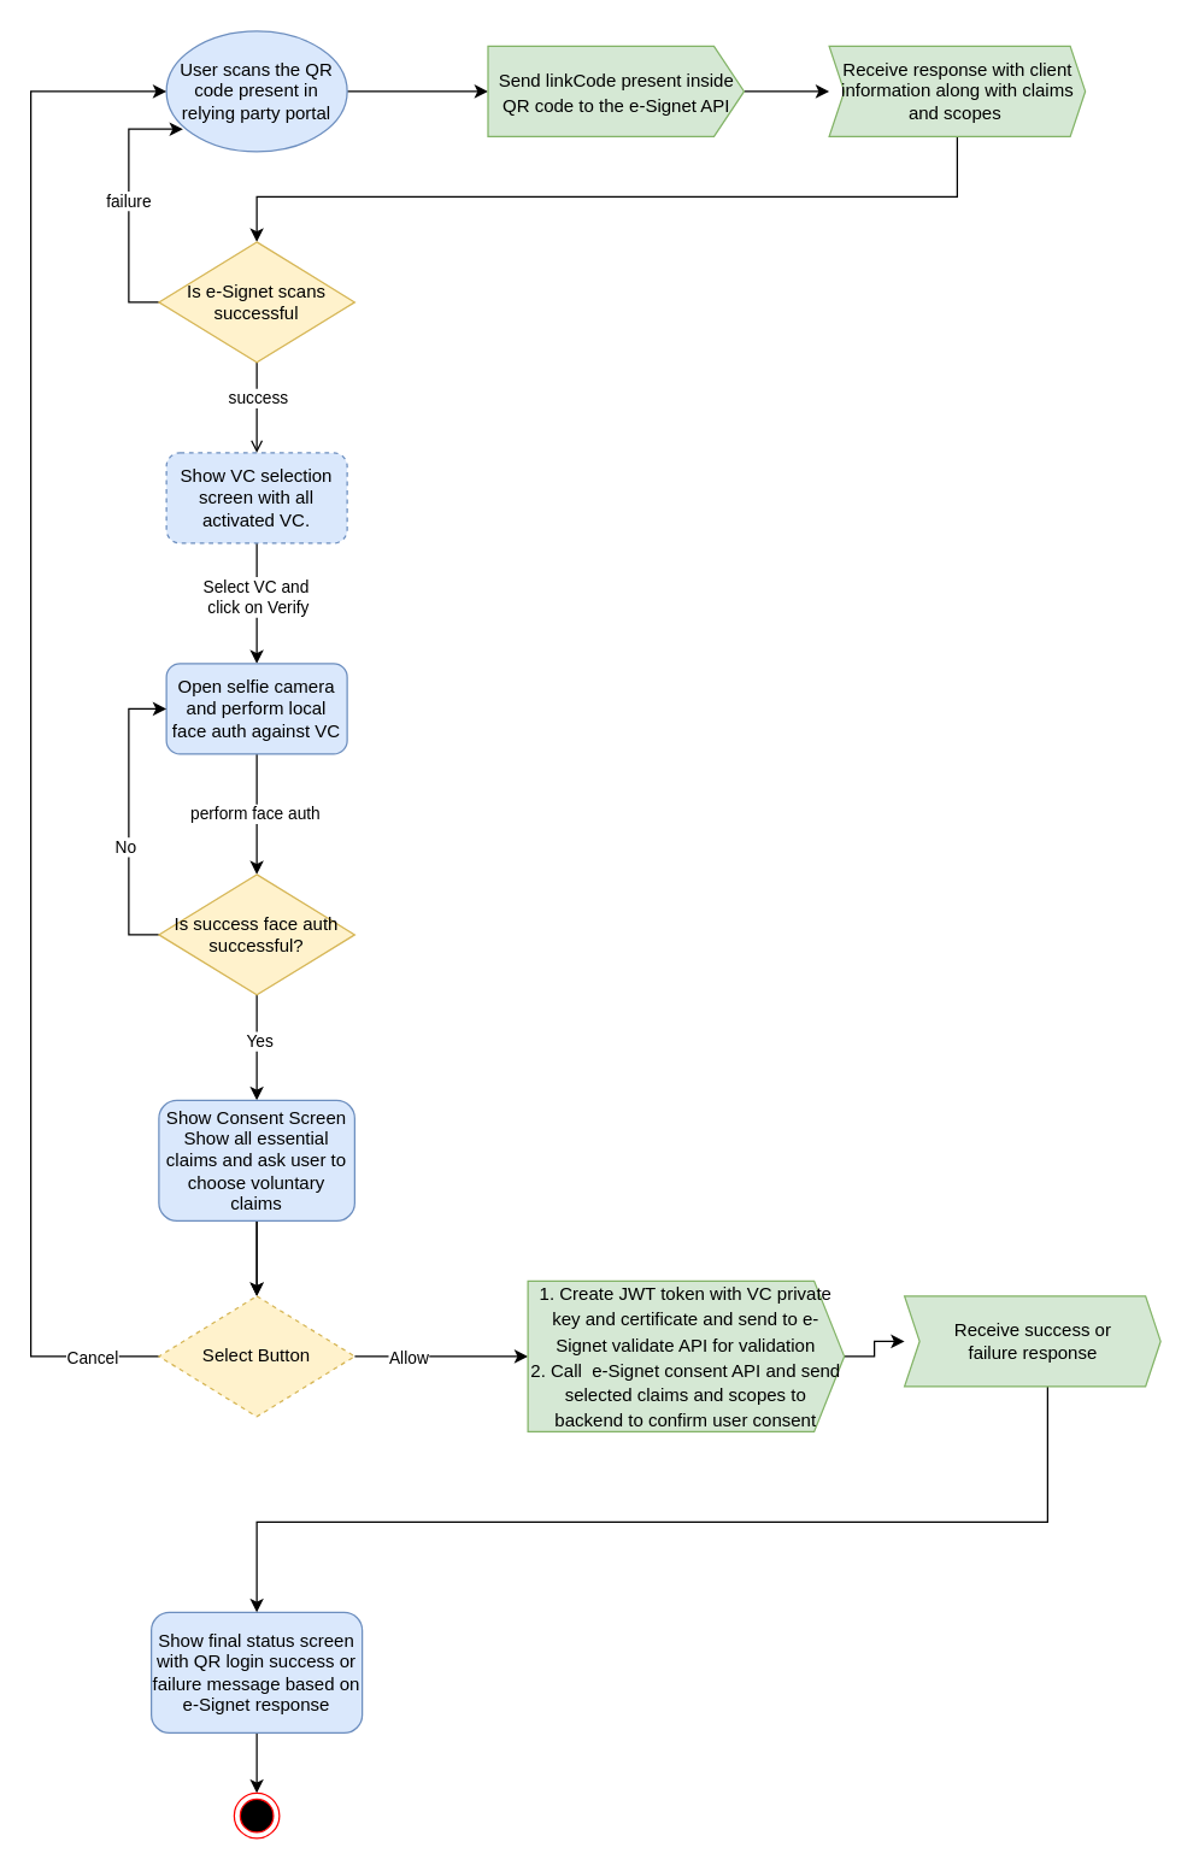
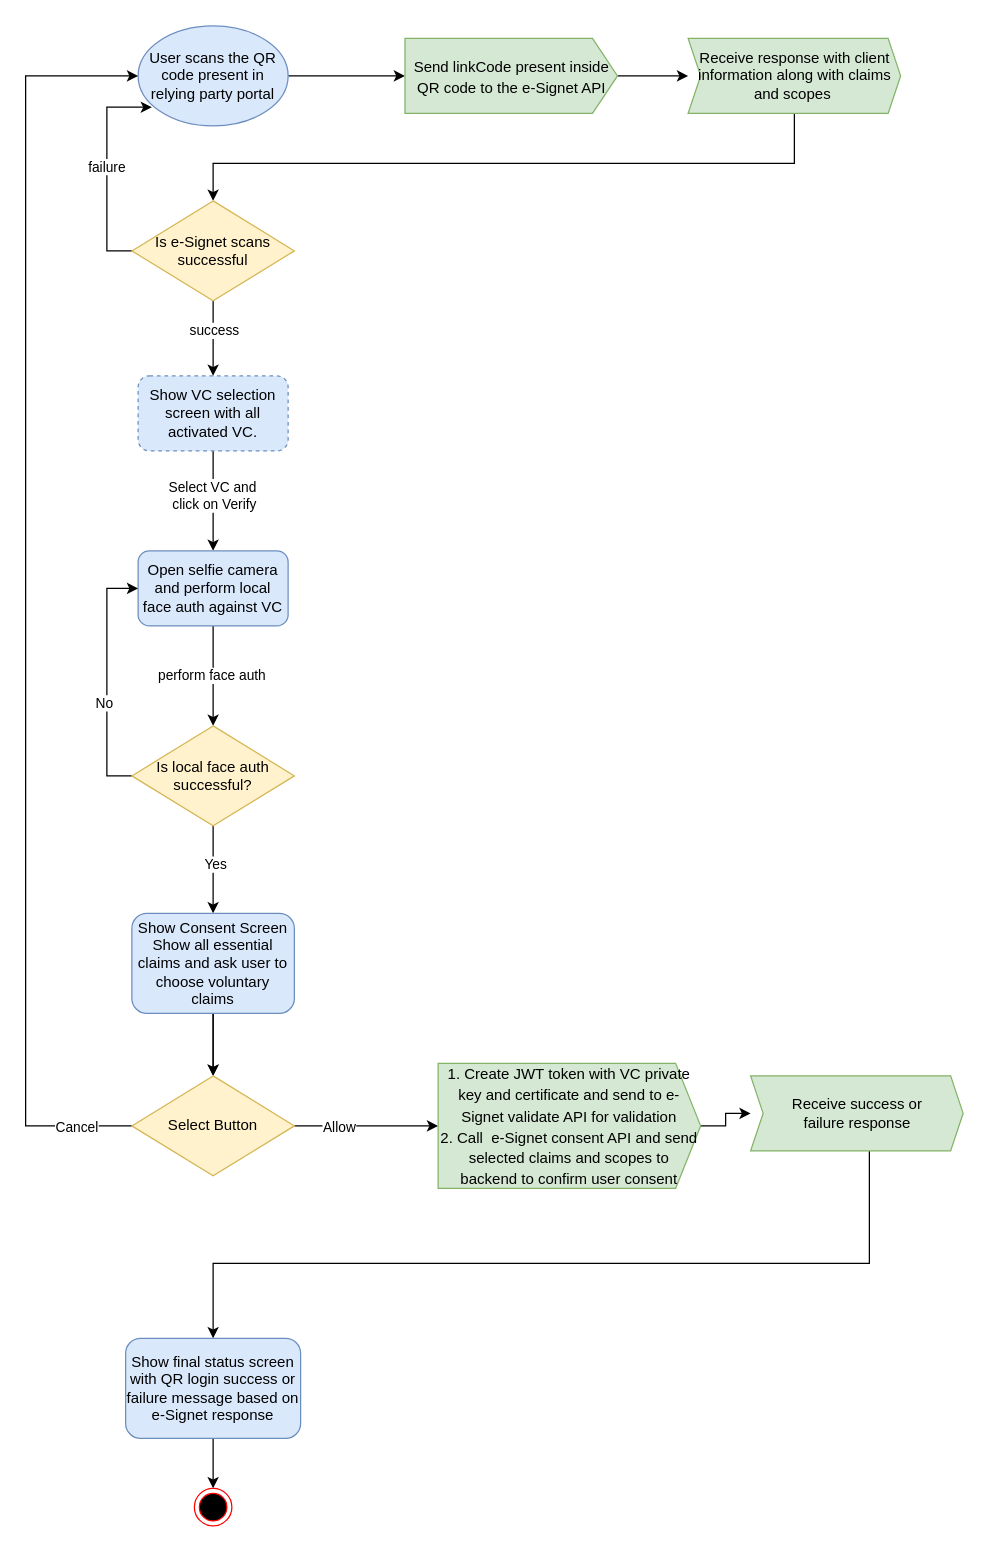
- <mxCell id="14" value="" style="edgeStyle=orthogonalEdgeStyle;rounded=0;orthogonalLoop=1;jettySize=auto;html=1;endArrow=open;" edge="1" parent="1" source="16" target="7"><mxGeometry relative="1" as="geometry" /></mxCell>
+ <mxCell id="14" value="" style="edgeStyle=orthogonalEdgeStyle;rounded=0;orthogonalLoop=1;jettySize=auto;html=1;" edge="1" parent="1" source="16" target="7"><mxGeometry relative="1" as="geometry" /></mxCell>
- <mxCell id="24" value="Is success face auth successful?" style="rhombus;whiteSpace=wrap;html=1;fillColor=#fff2cc;strokeColor=#d6b656;" vertex="1" parent="1"><mxGeometry x="105" y="580" width="130" height="80" as="geometry" /></mxCell>
+ <mxCell id="24" value="Is local face auth successful?" style="rhombus;whiteSpace=wrap;html=1;fillColor=#fff2cc;strokeColor=#d6b656;" vertex="1" parent="1"><mxGeometry x="105" y="580" width="130" height="80" as="geometry" /></mxCell>
- <mxCell id="32" value="Select Button" style="rhombus;whiteSpace=wrap;html=1;fillColor=#fff2cc;strokeColor=#d6b656;dashed=1;" vertex="1" parent="1"><mxGeometry x="105" y="860" width="130" height="80" as="geometry" /></mxCell>
+ <mxCell id="32" value="Select Button" style="rhombus;whiteSpace=wrap;html=1;fillColor=#fff2cc;strokeColor=#d6b656;" vertex="1" parent="1"><mxGeometry x="105" y="860" width="130" height="80" as="geometry" /></mxCell>
